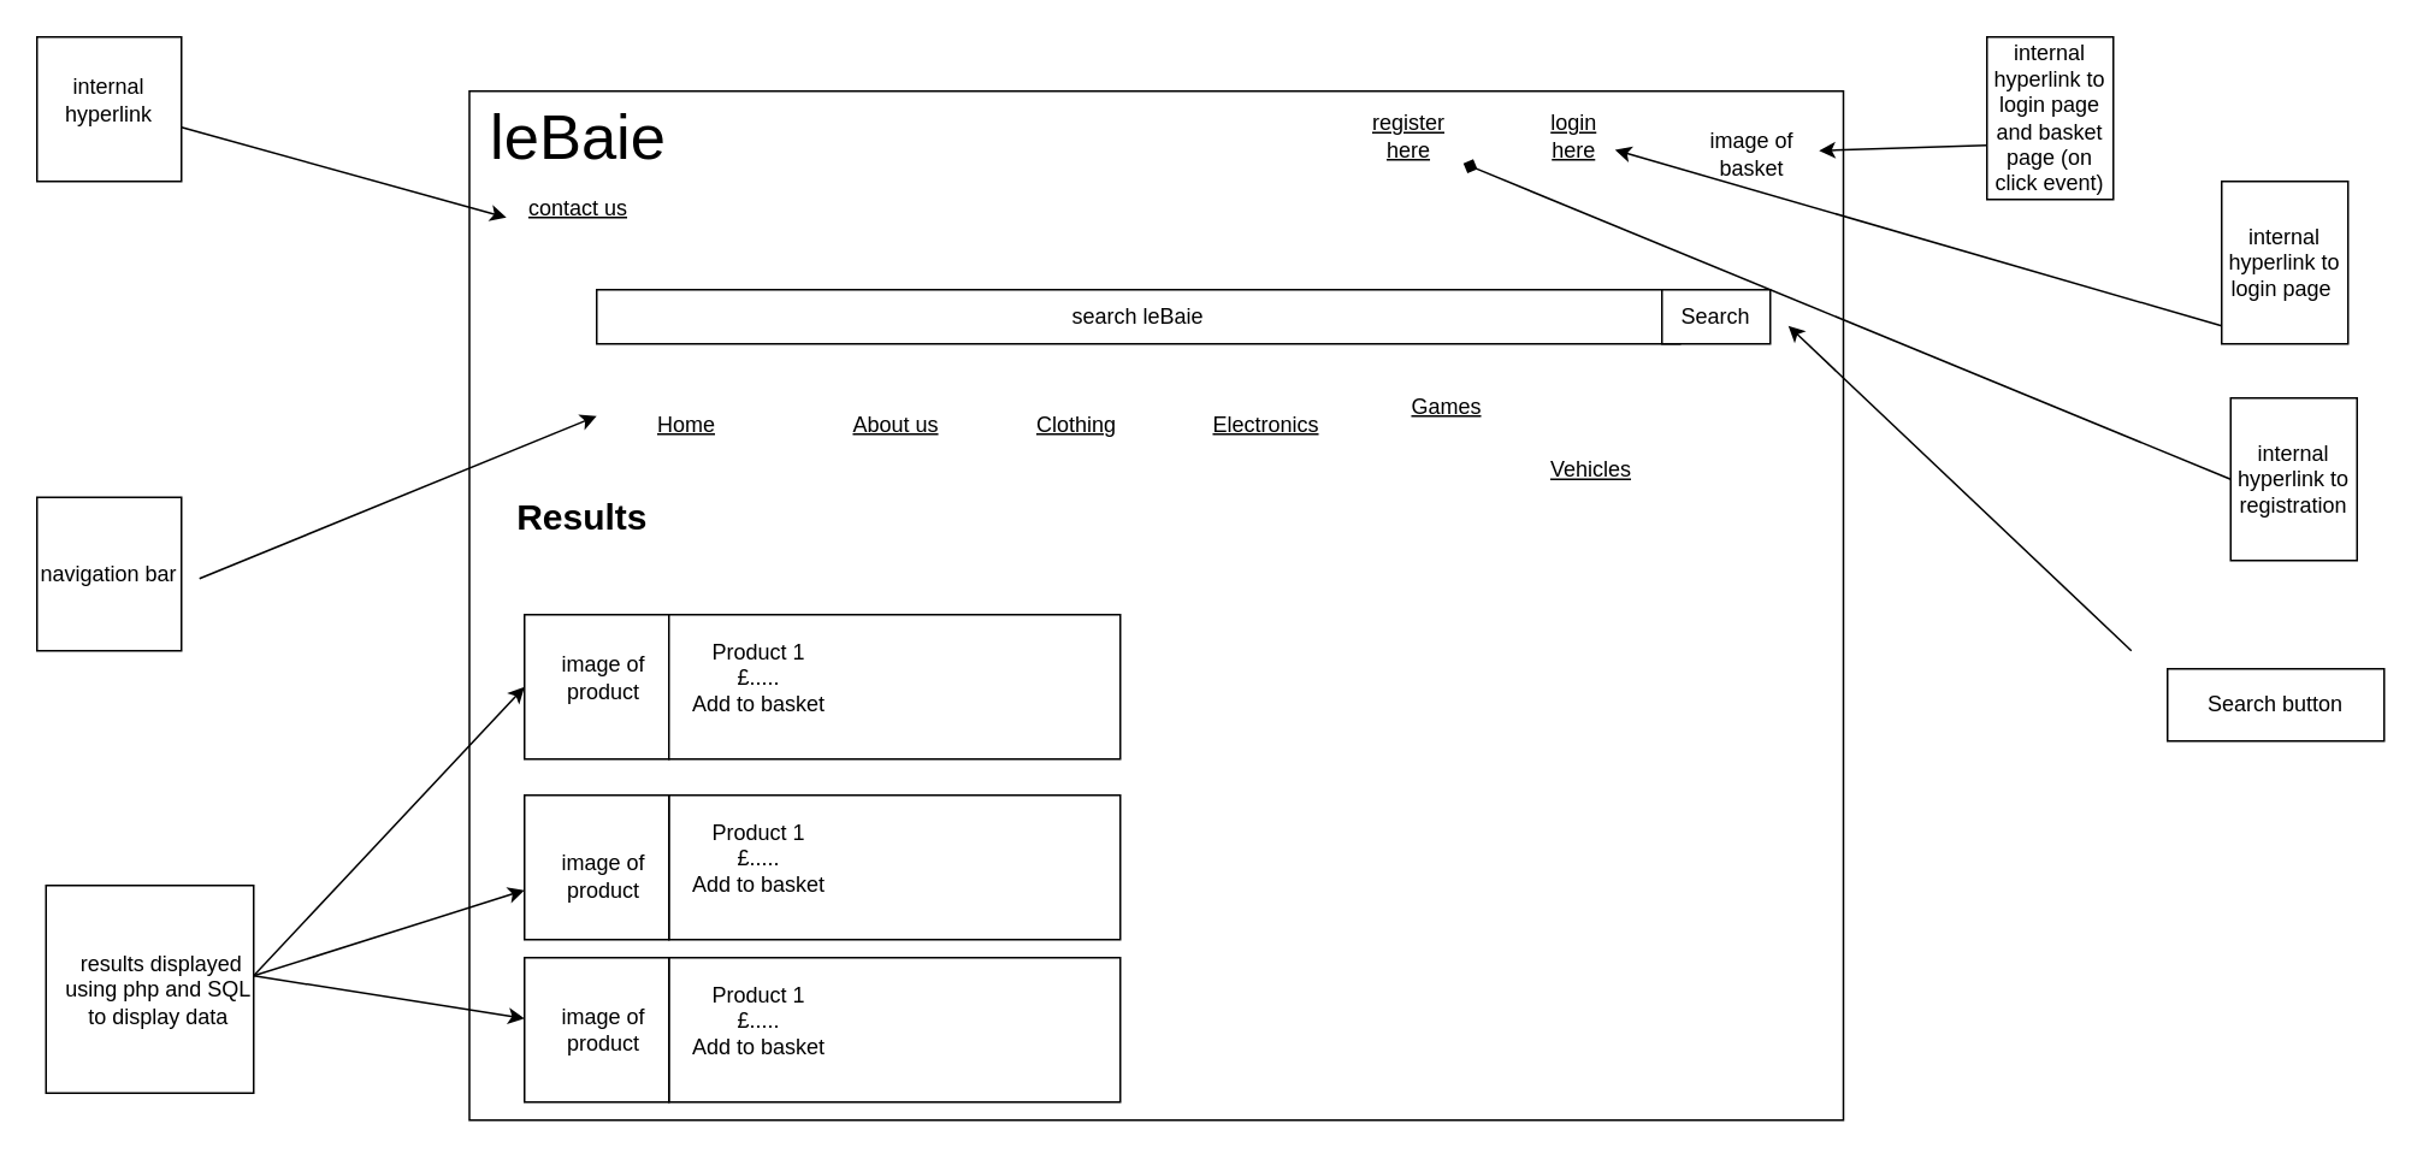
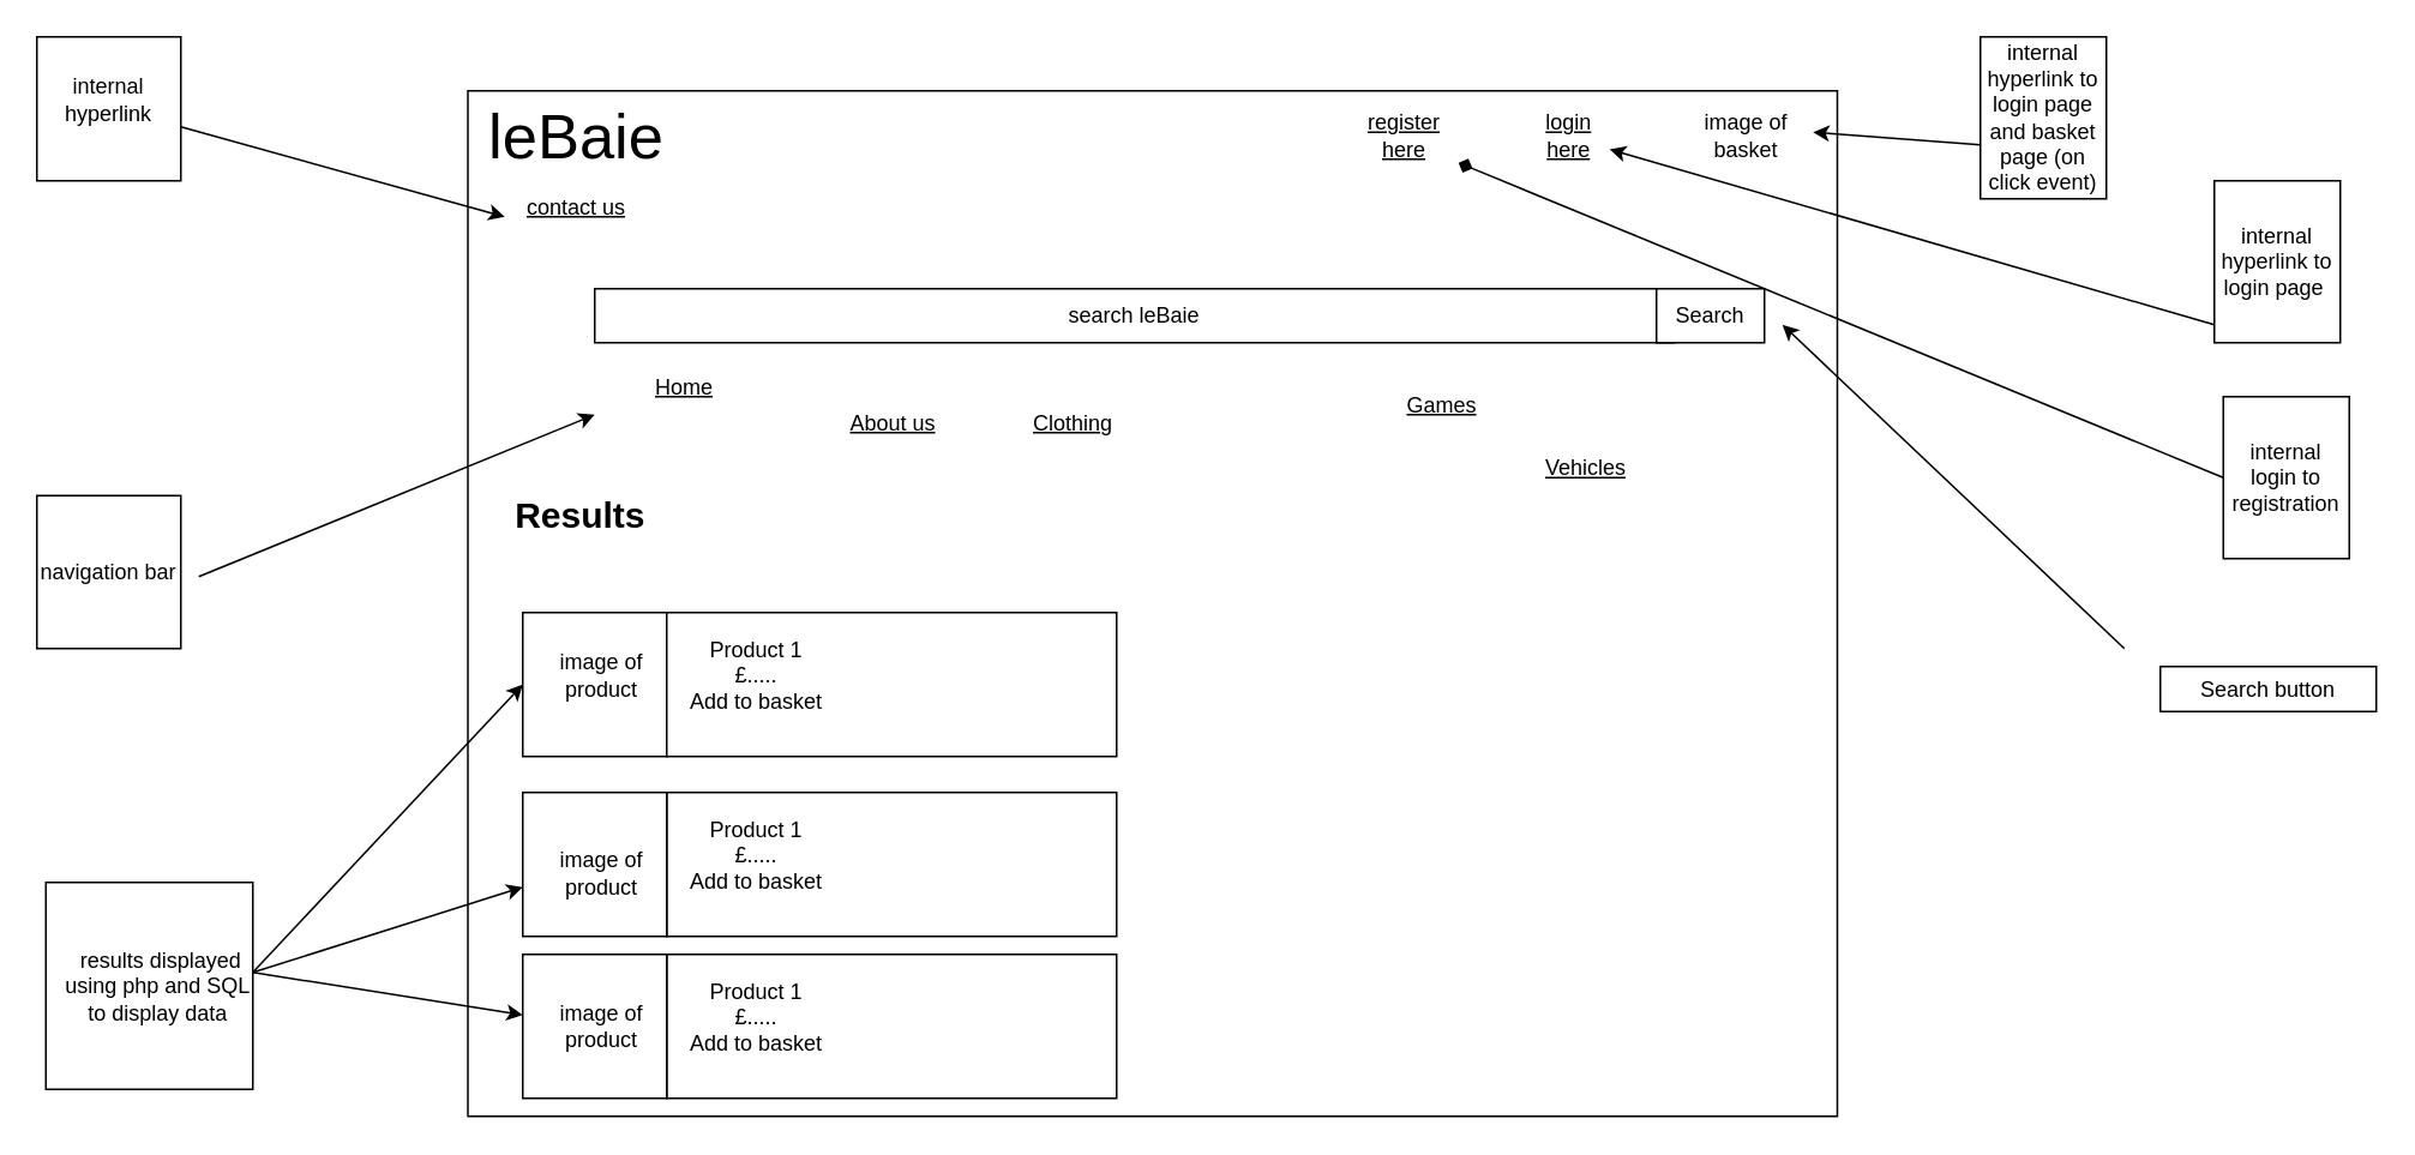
- <mxCell id="44" value="image of basket" style="text;html=1;strokeColor=none;fillColor=none;align=center;verticalAlign=middle;whiteSpace=wrap;rounded=0;" parent="1" vertex="1"><mxGeometry x="940" y="70" width="60" height="30" as="geometry" /></mxCell>
+ <mxCell id="44" value="image of basket" style="text;html=1;strokeColor=none;fillColor=none;align=center;verticalAlign=middle;whiteSpace=wrap;rounded=0;" parent="1" vertex="1"><mxGeometry x="940" y="60" width="60" height="30" as="geometry" /></mxCell>
- <mxCell id="16" value="&lt;span&gt;Home &lt;/span&gt;" style="text;html=1;strokeColor=none;fillColor=none;align=center;verticalAlign=middle;whiteSpace=wrap;rounded=0;fontStyle=4" parent="1" vertex="1"><mxGeometry x="350" y="220" width="60" height="30" as="geometry" /></mxCell>
+ <mxCell id="16" value="&lt;span&gt;Home &lt;/span&gt;" style="text;html=1;strokeColor=none;fillColor=none;align=center;verticalAlign=middle;whiteSpace=wrap;rounded=0;fontStyle=4" parent="1" vertex="1"><mxGeometry x="350" y="200" width="60" height="30" as="geometry" /></mxCell>
- <mxCell id="17" value="Electronics " style="text;html=1;strokeColor=none;fillColor=none;align=center;verticalAlign=middle;whiteSpace=wrap;rounded=0;fontStyle=4" parent="1" vertex="1"><mxGeometry x="671" y="220" width="60" height="30" as="geometry" /></mxCell>
- <mxCell id="41" value="internal hyperlink to registration" style="rounded=0;whiteSpace=wrap;html=1;fillColor=none;" parent="1" vertex="1"><mxGeometry x="1235" y="220" width="70" height="90" as="geometry" /></mxCell>
+ <mxCell id="41" value="internal login to registration" style="rounded=0;whiteSpace=wrap;html=1;fillColor=none;" parent="1" vertex="1"><mxGeometry x="1235" y="220" width="70" height="90" as="geometry" /></mxCell>
- <mxCell id="15" value="Search button" style="rounded=0;whiteSpace=wrap;html=1;fillColor=none;" parent="1" vertex="1"><mxGeometry x="1200" y="370" width="120" height="40" as="geometry" /></mxCell>
+ <mxCell id="15" value="Search button" style="rounded=0;whiteSpace=wrap;html=1;fillColor=none;" parent="1" vertex="1"><mxGeometry x="1200" y="370" width="120" height="25" as="geometry" /></mxCell>
